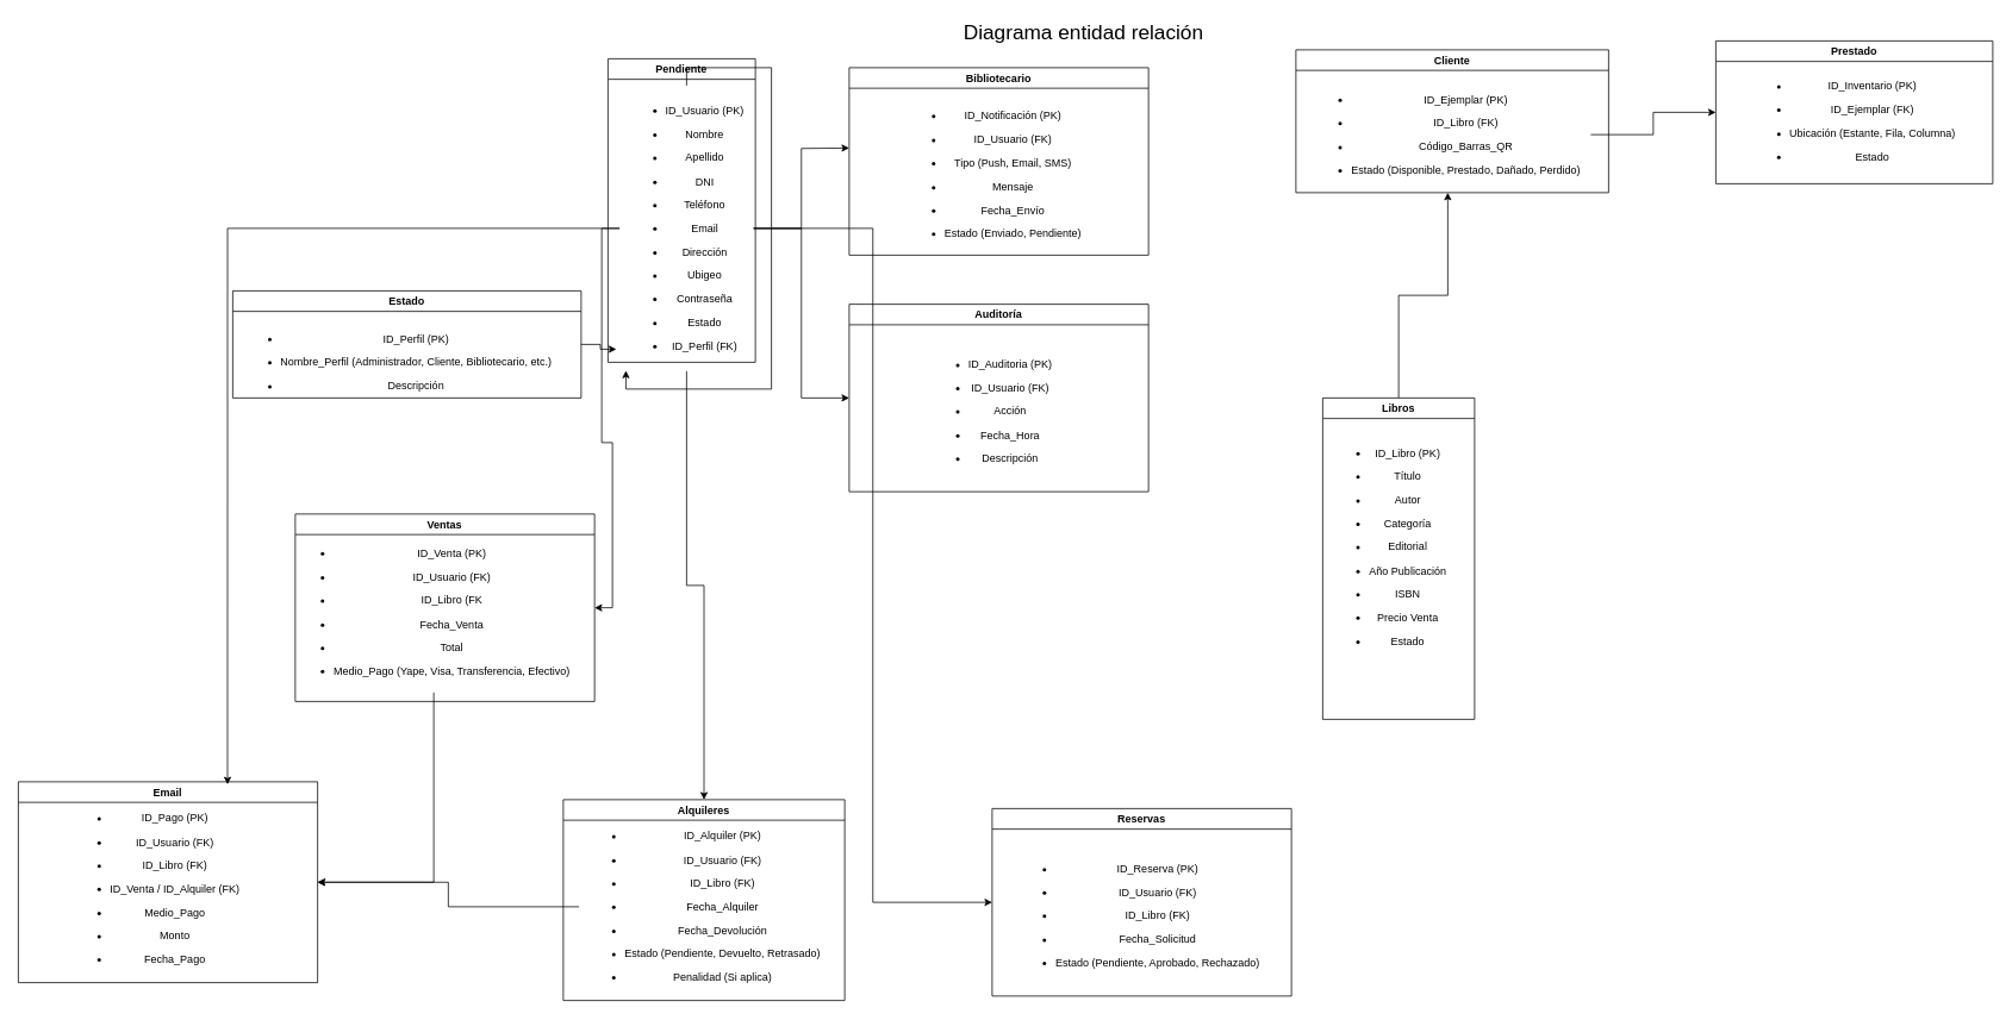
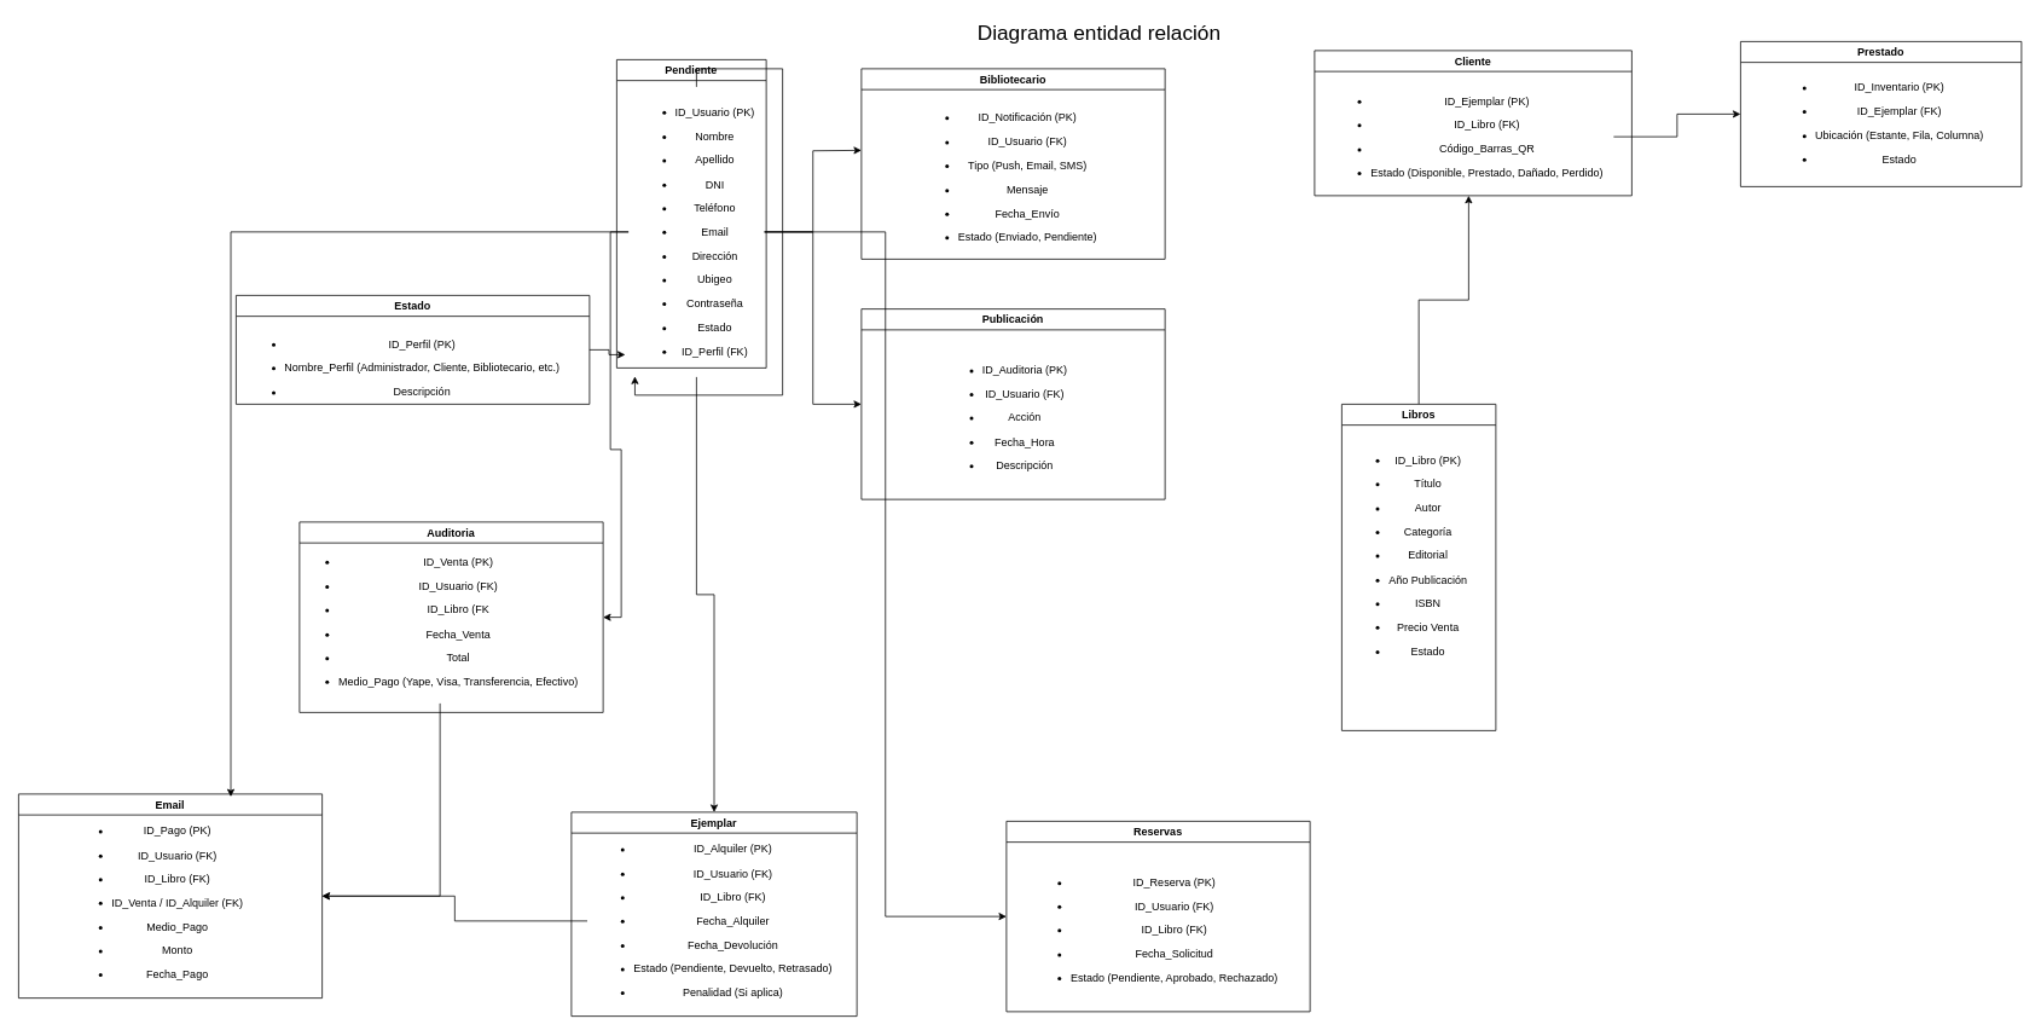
- <mxCell id="24" value="&lt;p data-pm-slice=&quot;1 1 [&amp;quot;ordered_list&amp;quot;,{&amp;quot;spread&amp;quot;:true,&amp;quot;startingNumber&amp;quot;:1,&amp;quot;start&amp;quot;:1657,&amp;quot;end&amp;quot;:3684},&amp;quot;regular_list_item&amp;quot;,{&amp;quot;start&amp;quot;:3339,&amp;quot;end&amp;quot;:3484}]&quot;&gt;&lt;strong&gt;Auditoría&lt;/strong&gt;&lt;/p&gt;" style="swimlane;whiteSpace=wrap;html=1;startSize=23;" vertex="1" parent="1"><mxGeometry x="950" y="340" width="335" height="210" as="geometry" /></mxCell>
+ <mxCell id="24" value="&lt;p data-pm-slice=&quot;1 1 [&amp;quot;ordered_list&amp;quot;,{&amp;quot;spread&amp;quot;:true,&amp;quot;startingNumber&amp;quot;:1,&amp;quot;start&amp;quot;:1657,&amp;quot;end&amp;quot;:3684},&amp;quot;regular_list_item&amp;quot;,{&amp;quot;start&amp;quot;:3339,&amp;quot;end&amp;quot;:3484}]&quot;&gt;&lt;strong&gt;Publicación&lt;/strong&gt;&lt;/p&gt;" style="swimlane;whiteSpace=wrap;html=1;startSize=23;" vertex="1" parent="1"><mxGeometry x="950" y="340" width="335" height="210" as="geometry" /></mxCell>
- <mxCell id="18" value="&lt;p data-pm-slice=&quot;1 1 [&amp;quot;ordered_list&amp;quot;,{&amp;quot;spread&amp;quot;:true,&amp;quot;startingNumber&amp;quot;:1,&amp;quot;start&amp;quot;:1657,&amp;quot;end&amp;quot;:3684},&amp;quot;regular_list_item&amp;quot;,{&amp;quot;start&amp;quot;:2719,&amp;quot;end&amp;quot;:2886}]&quot;&gt;&lt;strong&gt;Ventas&lt;/strong&gt;&lt;/p&gt;" style="swimlane;whiteSpace=wrap;html=1;startSize=23;" vertex="1" parent="1"><mxGeometry x="330" y="575" width="335" height="210" as="geometry" /></mxCell>
+ <mxCell id="18" value="&lt;p data-pm-slice=&quot;1 1 [&amp;quot;ordered_list&amp;quot;,{&amp;quot;spread&amp;quot;:true,&amp;quot;startingNumber&amp;quot;:1,&amp;quot;start&amp;quot;:1657,&amp;quot;end&amp;quot;:3684},&amp;quot;regular_list_item&amp;quot;,{&amp;quot;start&amp;quot;:2719,&amp;quot;end&amp;quot;:2886}]&quot;&gt;&lt;strong&gt;Auditoria&lt;/strong&gt;&lt;/p&gt;" style="swimlane;whiteSpace=wrap;html=1;startSize=23;" vertex="1" parent="1"><mxGeometry x="330" y="575" width="335" height="210" as="geometry" /></mxCell>
- <mxCell id="16" value="&lt;p data-pm-slice=&quot;1 1 [&amp;quot;ordered_list&amp;quot;,{&amp;quot;spread&amp;quot;:true,&amp;quot;startingNumber&amp;quot;:1,&amp;quot;start&amp;quot;:1657,&amp;quot;end&amp;quot;:3684},&amp;quot;regular_list_item&amp;quot;,{&amp;quot;start&amp;quot;:2509,&amp;quot;end&amp;quot;:2717}]&quot;&gt;&lt;strong&gt;Alquileres&lt;/strong&gt;&lt;/p&gt;" style="swimlane;whiteSpace=wrap;html=1;startSize=23;" vertex="1" parent="1"><mxGeometry x="630" y="895" width="315" height="225" as="geometry" /></mxCell>
+ <mxCell id="16" value="&lt;p data-pm-slice=&quot;1 1 [&amp;quot;ordered_list&amp;quot;,{&amp;quot;spread&amp;quot;:true,&amp;quot;startingNumber&amp;quot;:1,&amp;quot;start&amp;quot;:1657,&amp;quot;end&amp;quot;:3684},&amp;quot;regular_list_item&amp;quot;,{&amp;quot;start&amp;quot;:2509,&amp;quot;end&amp;quot;:2717}]&quot;&gt;&lt;strong&gt;Ejemplar&lt;/strong&gt;&lt;/p&gt;" style="swimlane;whiteSpace=wrap;html=1;startSize=23;" vertex="1" parent="1"><mxGeometry x="630" y="895" width="315" height="225" as="geometry" /></mxCell>
